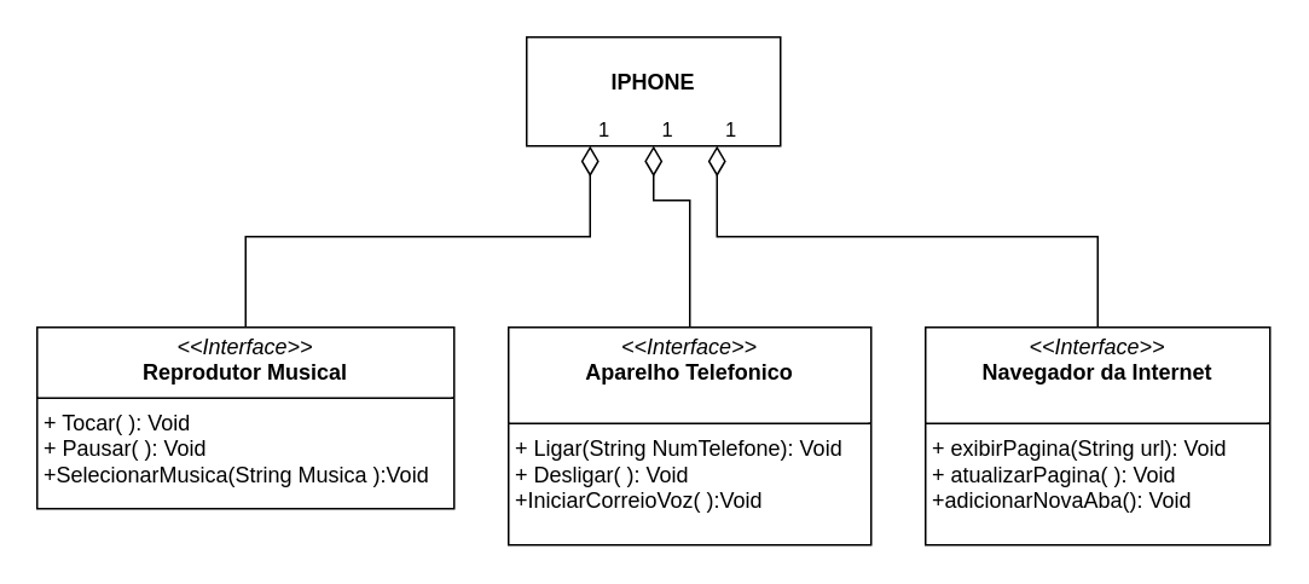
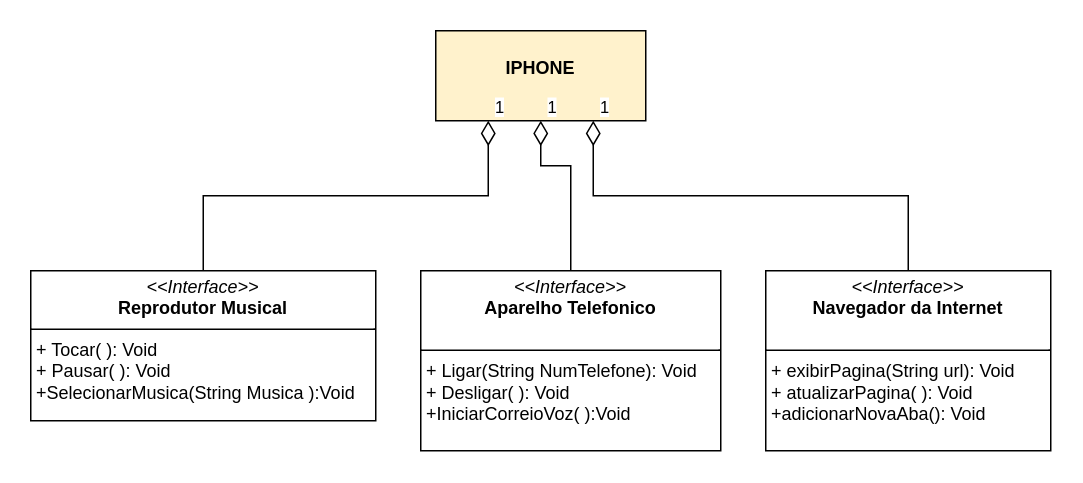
- <mxCell id="5" value="&lt;p style=&quot;margin:0px;margin-top:4px;text-align:center;&quot;&gt;&lt;br&gt;&lt;b&gt;IPHONE&lt;/b&gt;&lt;/p&gt;" style="verticalAlign=top;align=left;overflow=fill;html=1;whiteSpace=wrap;" vertex="1" parent="1"><mxGeometry x="290" y="20" width="140" height="60" as="geometry" /></mxCell>
+ <mxCell id="5" value="&lt;p style=&quot;margin:0px;margin-top:4px;text-align:center;&quot;&gt;&lt;br&gt;&lt;b&gt;IPHONE&lt;/b&gt;&lt;/p&gt;" style="verticalAlign=top;align=left;overflow=fill;html=1;whiteSpace=wrap;fillColor=#fff2cc;" vertex="1" parent="1"><mxGeometry x="290" y="20" width="140" height="60" as="geometry" /></mxCell>
